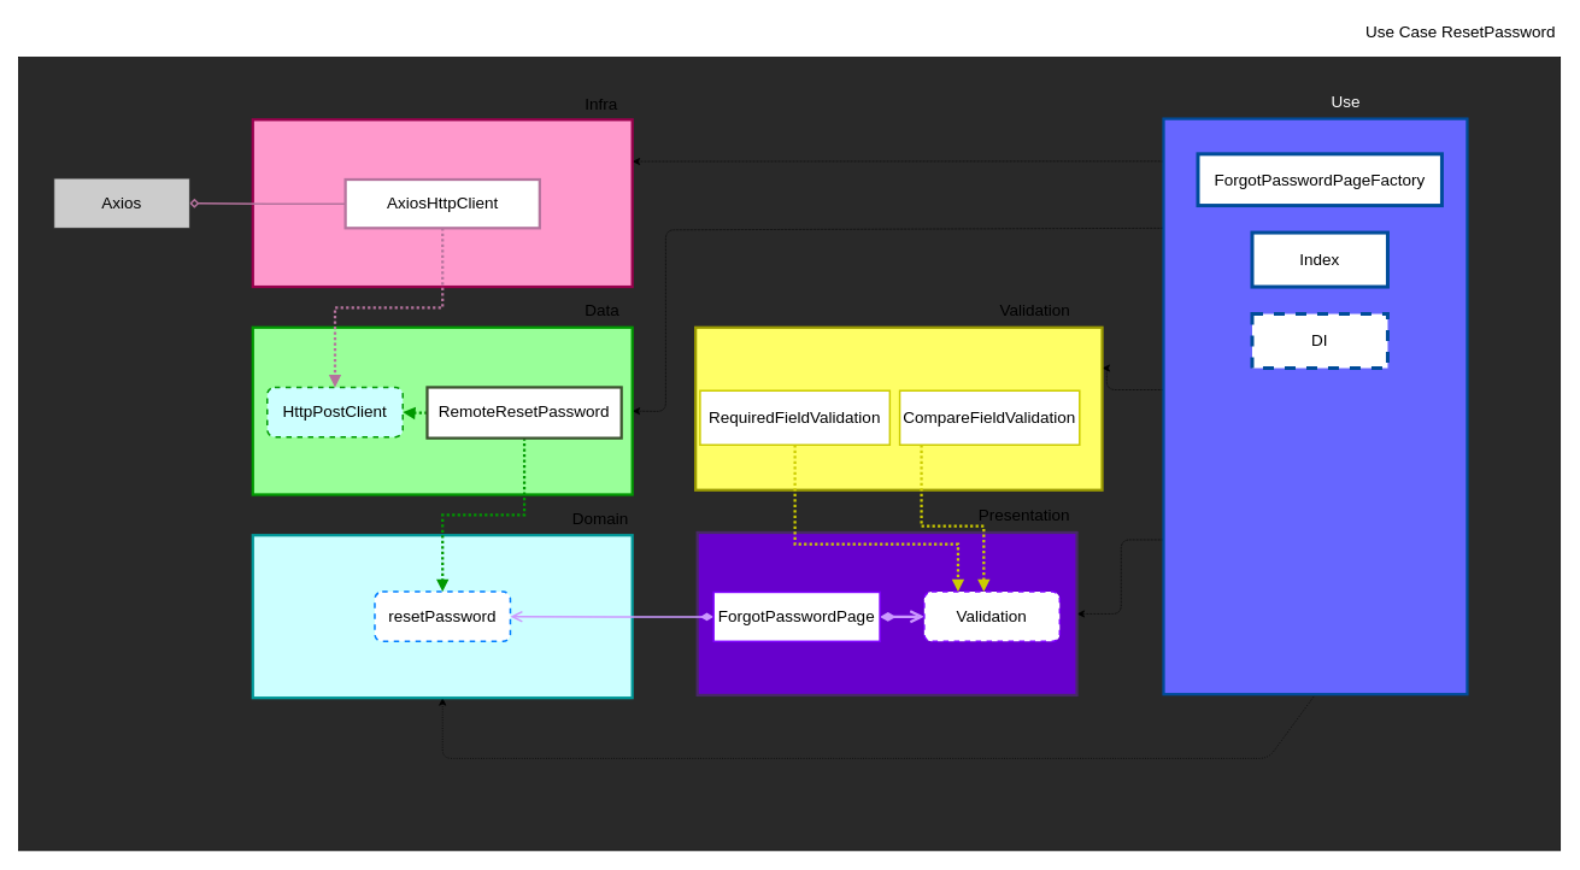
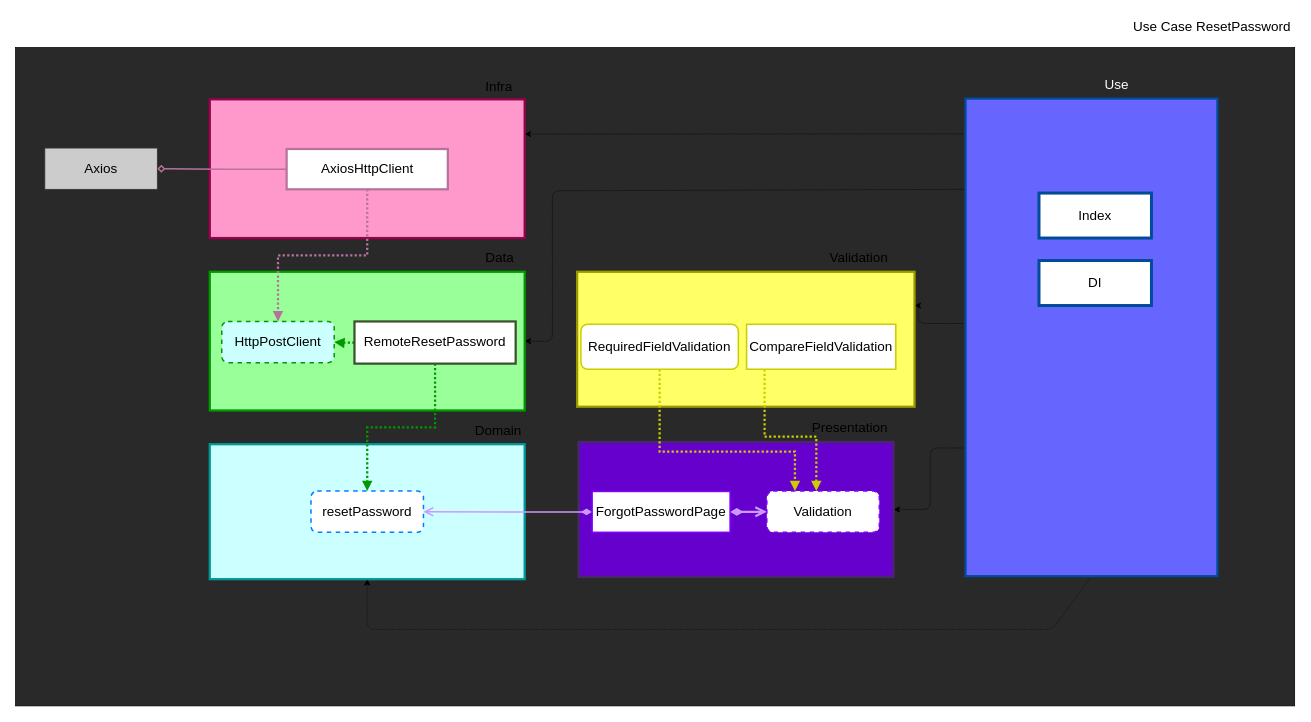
- <mxCell id="37" value="ForgotPasswordPageFactory" style="rounded=0;whiteSpace=wrap;html=1;fontSize=18;fontColor=#000000;strokeColor=#004C99;strokeWidth=4;fillColor=#FFFFFF;" parent="1" vertex="1"><mxGeometry x="1325" y="170" width="270" height="57" as="geometry" /></mxCell>
- <mxCell id="39" value="DI" style="rounded=0;whiteSpace=wrap;html=1;fontSize=18;fontColor=#000000;strokeColor=#004C99;strokeWidth=4;fillColor=#FFFFFF;dashed=1;" parent="1" vertex="1"><mxGeometry x="1385" y="347" width="150" height="60" as="geometry" /></mxCell>
+ <mxCell id="39" value="DI" style="rounded=0;whiteSpace=wrap;html=1;fontSize=18;fontColor=#000000;strokeColor=#004C99;strokeWidth=4;fillColor=#FFFFFF;" parent="1" vertex="1"><mxGeometry x="1385" y="347" width="150" height="60" as="geometry" /></mxCell>
- <mxCell id="32" value="&lt;font style=&quot;font-size: 18px&quot; color=&quot;#000000&quot;&gt;RequiredFieldValidation&lt;/font&gt;" style="rounded=0;whiteSpace=wrap;html=1;strokeColor=#CCCC00;strokeWidth=2;fillColor=#FFFFFF;" parent="1" vertex="1"><mxGeometry x="774" y="432" width="210" height="60" as="geometry" /></mxCell>
+ <mxCell id="32" value="&lt;font style=&quot;font-size: 18px&quot; color=&quot;#000000&quot;&gt;RequiredFieldValidation&lt;/font&gt;" style="whiteSpace=wrap;html=1;strokeColor=#CCCC00;strokeWidth=2;fillColor=#FFFFFF;rounded=1;" parent="1" vertex="1"><mxGeometry x="774" y="432" width="210" height="60" as="geometry" /></mxCell>
